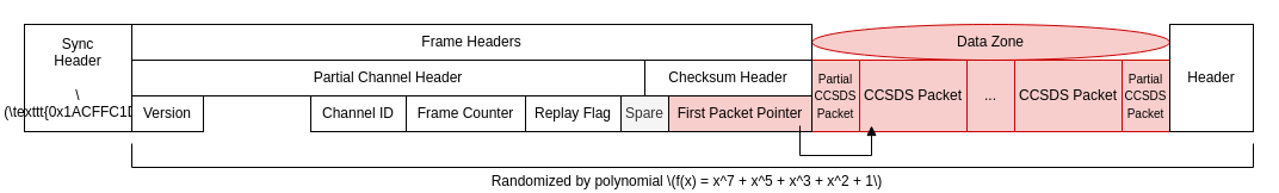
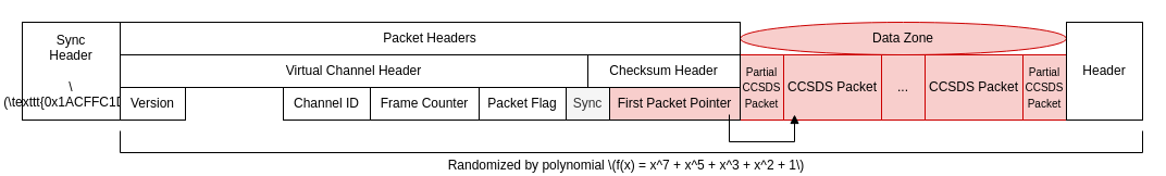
- <mxCell id="9" value="Frame Headers" style="rounded=0;whiteSpace=wrap;html=1;" vertex="1" parent="1"><mxGeometry x="110" y="20" width="570" height="30" as="geometry" /></mxCell>
+ <mxCell id="9" value="Packet Headers" style="rounded=0;whiteSpace=wrap;html=1;" vertex="1" parent="1"><mxGeometry x="110" y="20" width="570" height="30" as="geometry" /></mxCell>
- <mxCell id="10" value="Partial Channel Header" style="rounded=0;whiteSpace=wrap;html=1;" vertex="1" parent="1"><mxGeometry x="110" y="50" width="430" height="30" as="geometry" /></mxCell>
+ <mxCell id="10" value="Virtual Channel Header" style="rounded=0;whiteSpace=wrap;html=1;" vertex="1" parent="1"><mxGeometry x="110" y="50" width="430" height="30" as="geometry" /></mxCell>
- <mxCell id="15" value="Replay Flag" style="rounded=0;whiteSpace=wrap;html=1;" vertex="1" parent="1"><mxGeometry x="440" y="80" width="80" height="30" as="geometry" /></mxCell>
+ <mxCell id="15" value="Packet Flag" style="rounded=0;whiteSpace=wrap;html=1;" vertex="1" parent="1"><mxGeometry x="440" y="80" width="80" height="30" as="geometry" /></mxCell>
- <mxCell id="2" value="Spare" style="rounded=0;whiteSpace=wrap;html=1;fillColor=#f5f5f5;fontColor=#333333;strokeColor=#000000;" vertex="1" parent="1"><mxGeometry x="520" y="80" width="40" height="30" as="geometry" /></mxCell>
+ <mxCell id="2" value="Sync" style="rounded=0;whiteSpace=wrap;html=1;fillColor=#f5f5f5;fontColor=#333333;strokeColor=#000000;" vertex="1" parent="1"><mxGeometry x="520" y="80" width="40" height="30" as="geometry" /></mxCell>
